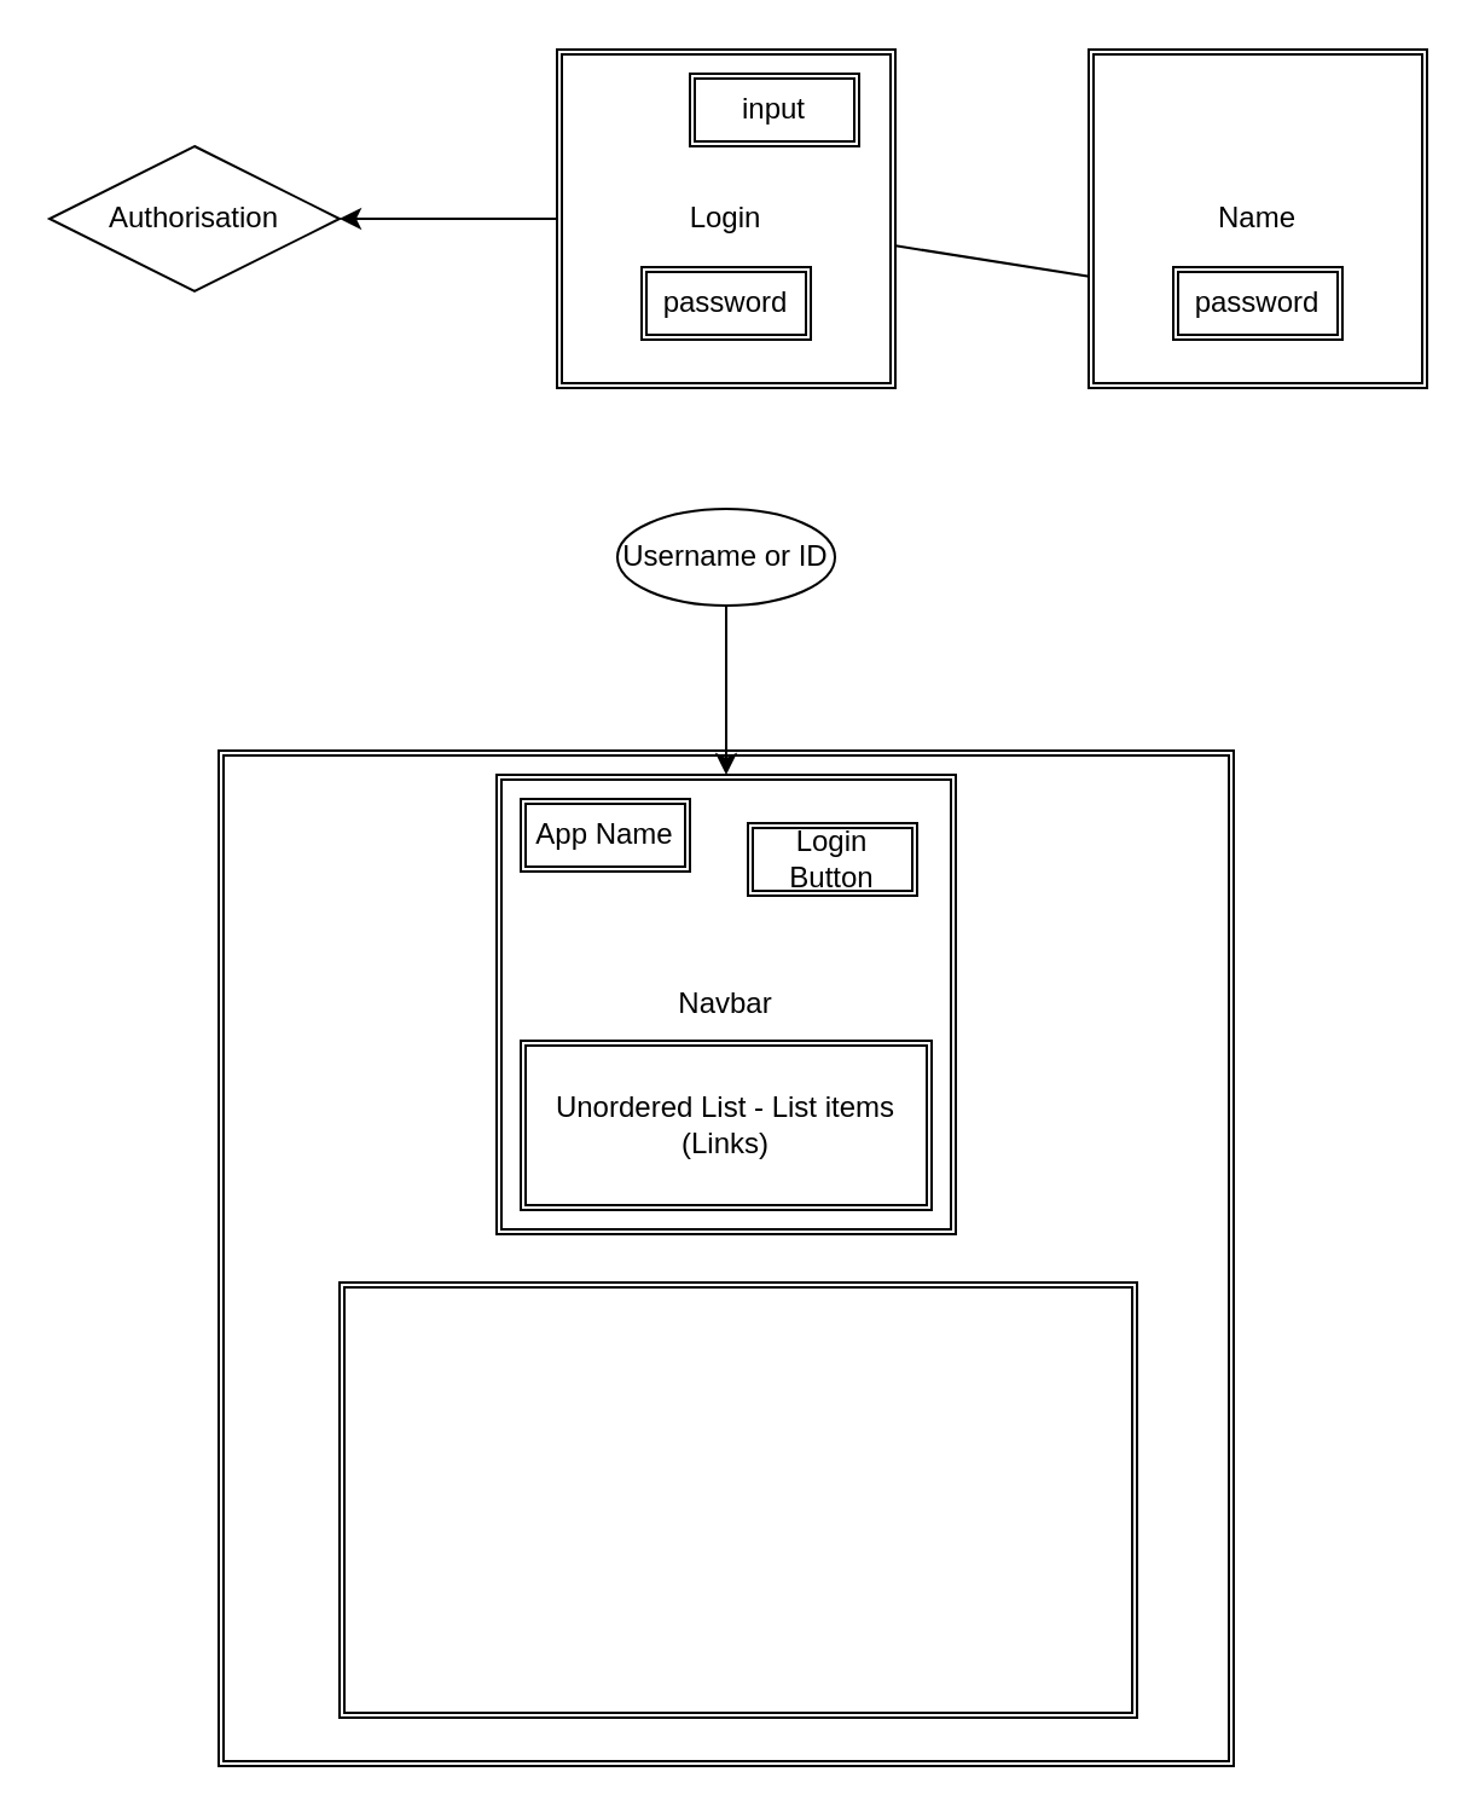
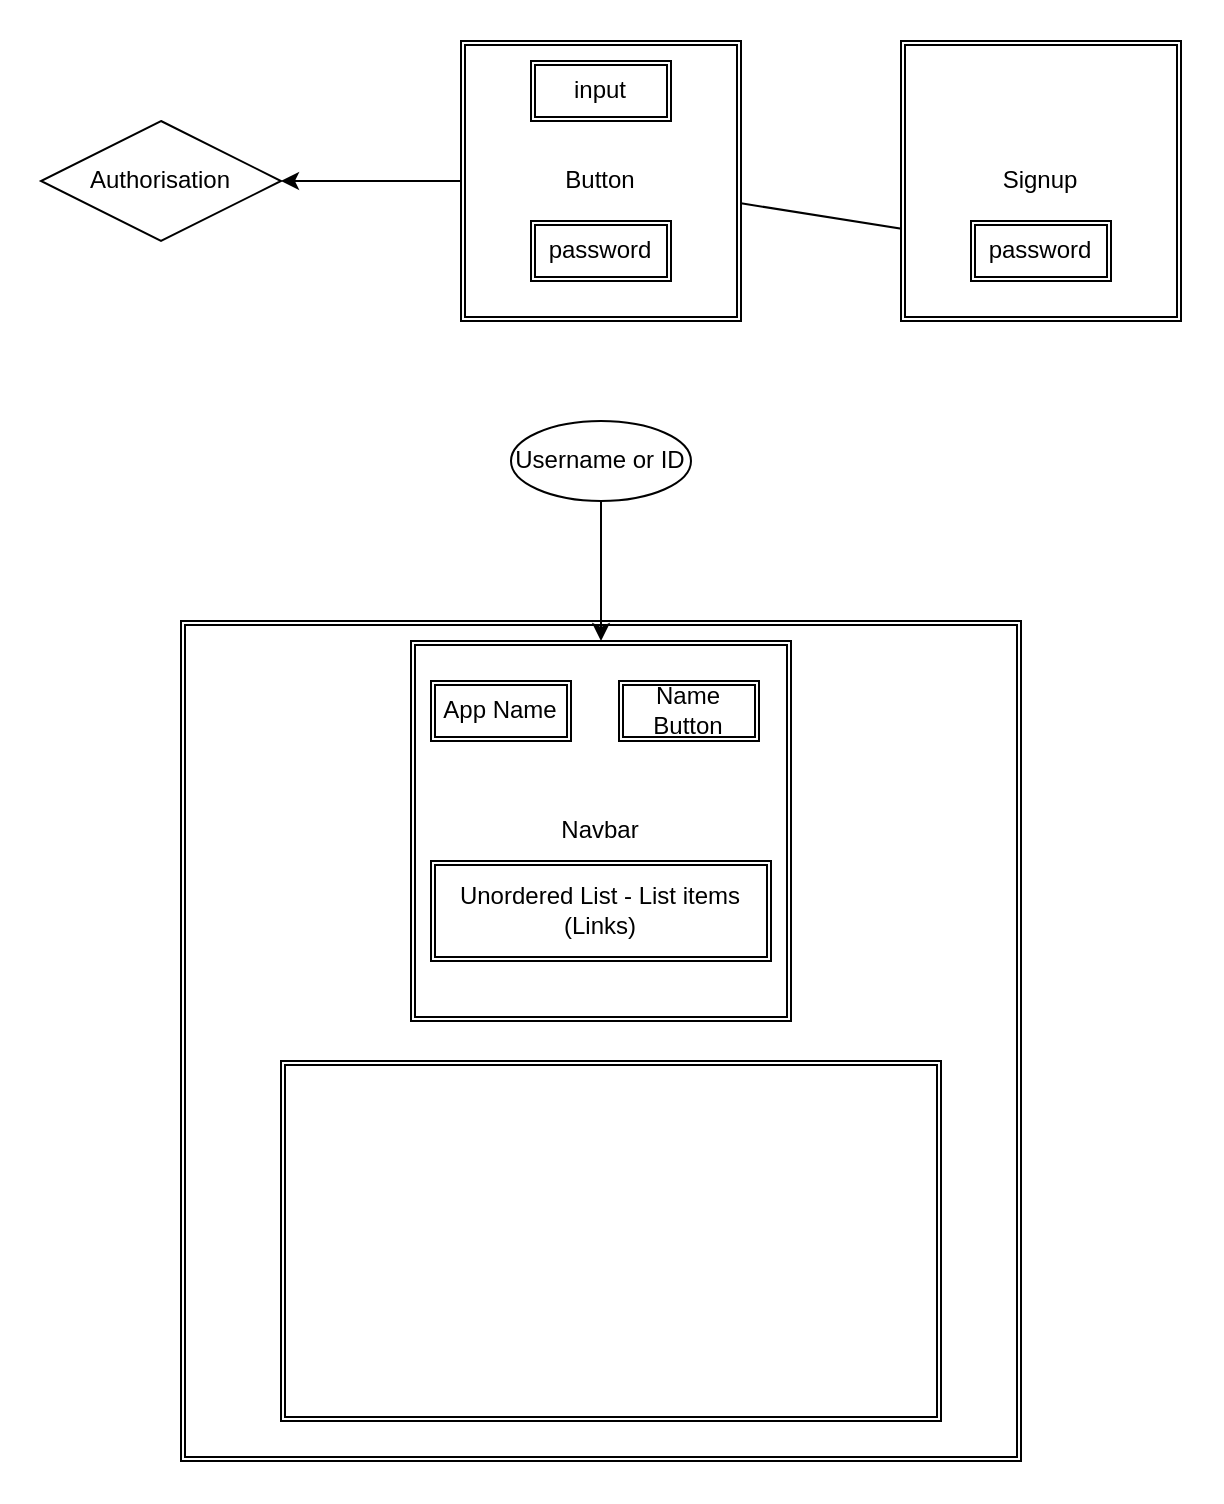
- <mxCell id="7" value="input" style="shape=ext;double=1;rounded=0;whiteSpace=wrap;html=1;" vertex="1" parent="1"><mxGeometry x="285" y="30" width="70" height="30" as="geometry" /></mxCell>
+ <mxCell id="7" value="input" style="shape=ext;double=1;rounded=0;whiteSpace=wrap;html=1;" vertex="1" parent="1"><mxGeometry x="265" y="30" width="70" height="30" as="geometry" /></mxCell>
- <mxCell id="5" value="Login" style="shape=ext;double=1;whiteSpace=wrap;html=1;aspect=fixed;" vertex="1" parent="1"><mxGeometry x="230" y="20" width="140" height="140" as="geometry" /></mxCell>
+ <mxCell id="5" value="Button" style="shape=ext;double=1;whiteSpace=wrap;html=1;aspect=fixed;" vertex="1" parent="1"><mxGeometry x="230" y="20" width="140" height="140" as="geometry" /></mxCell>
- <mxCell id="6" value="Name" style="shape=ext;double=1;whiteSpace=wrap;html=1;aspect=fixed;" vertex="1" parent="1"><mxGeometry x="450" y="20" width="140" height="140" as="geometry" /></mxCell>
+ <mxCell id="6" value="Signup" style="shape=ext;double=1;whiteSpace=wrap;html=1;aspect=fixed;" vertex="1" parent="1"><mxGeometry x="450" y="20" width="140" height="140" as="geometry" /></mxCell>
- <mxCell id="16" value="App Name" style="shape=ext;double=1;rounded=0;whiteSpace=wrap;html=1;" vertex="1" parent="1"><mxGeometry x="215" y="330" width="70" height="30" as="geometry" /></mxCell>
+ <mxCell id="16" value="App Name" style="shape=ext;double=1;rounded=0;whiteSpace=wrap;html=1;" vertex="1" parent="1"><mxGeometry x="215" y="340" width="70" height="30" as="geometry" /></mxCell>
- <mxCell id="14" value="Login Button" style="shape=ext;double=1;rounded=0;whiteSpace=wrap;html=1;" vertex="1" parent="1"><mxGeometry x="309" y="340" width="70" height="30" as="geometry" /></mxCell>
+ <mxCell id="14" value="Name Button" style="shape=ext;double=1;rounded=0;whiteSpace=wrap;html=1;" vertex="1" parent="1"><mxGeometry x="309" y="340" width="70" height="30" as="geometry" /></mxCell>
- <mxCell id="15" value="Unordered List - List items (Links)" style="shape=ext;double=1;rounded=0;whiteSpace=wrap;html=1;" vertex="1" parent="1"><mxGeometry x="215" y="430" width="170" height="70" as="geometry" /></mxCell>
+ <mxCell id="15" value="Unordered List - List items (Links)" style="shape=ext;double=1;rounded=0;whiteSpace=wrap;html=1;" vertex="1" parent="1"><mxGeometry x="215" y="430" width="170" height="50" as="geometry" /></mxCell>
